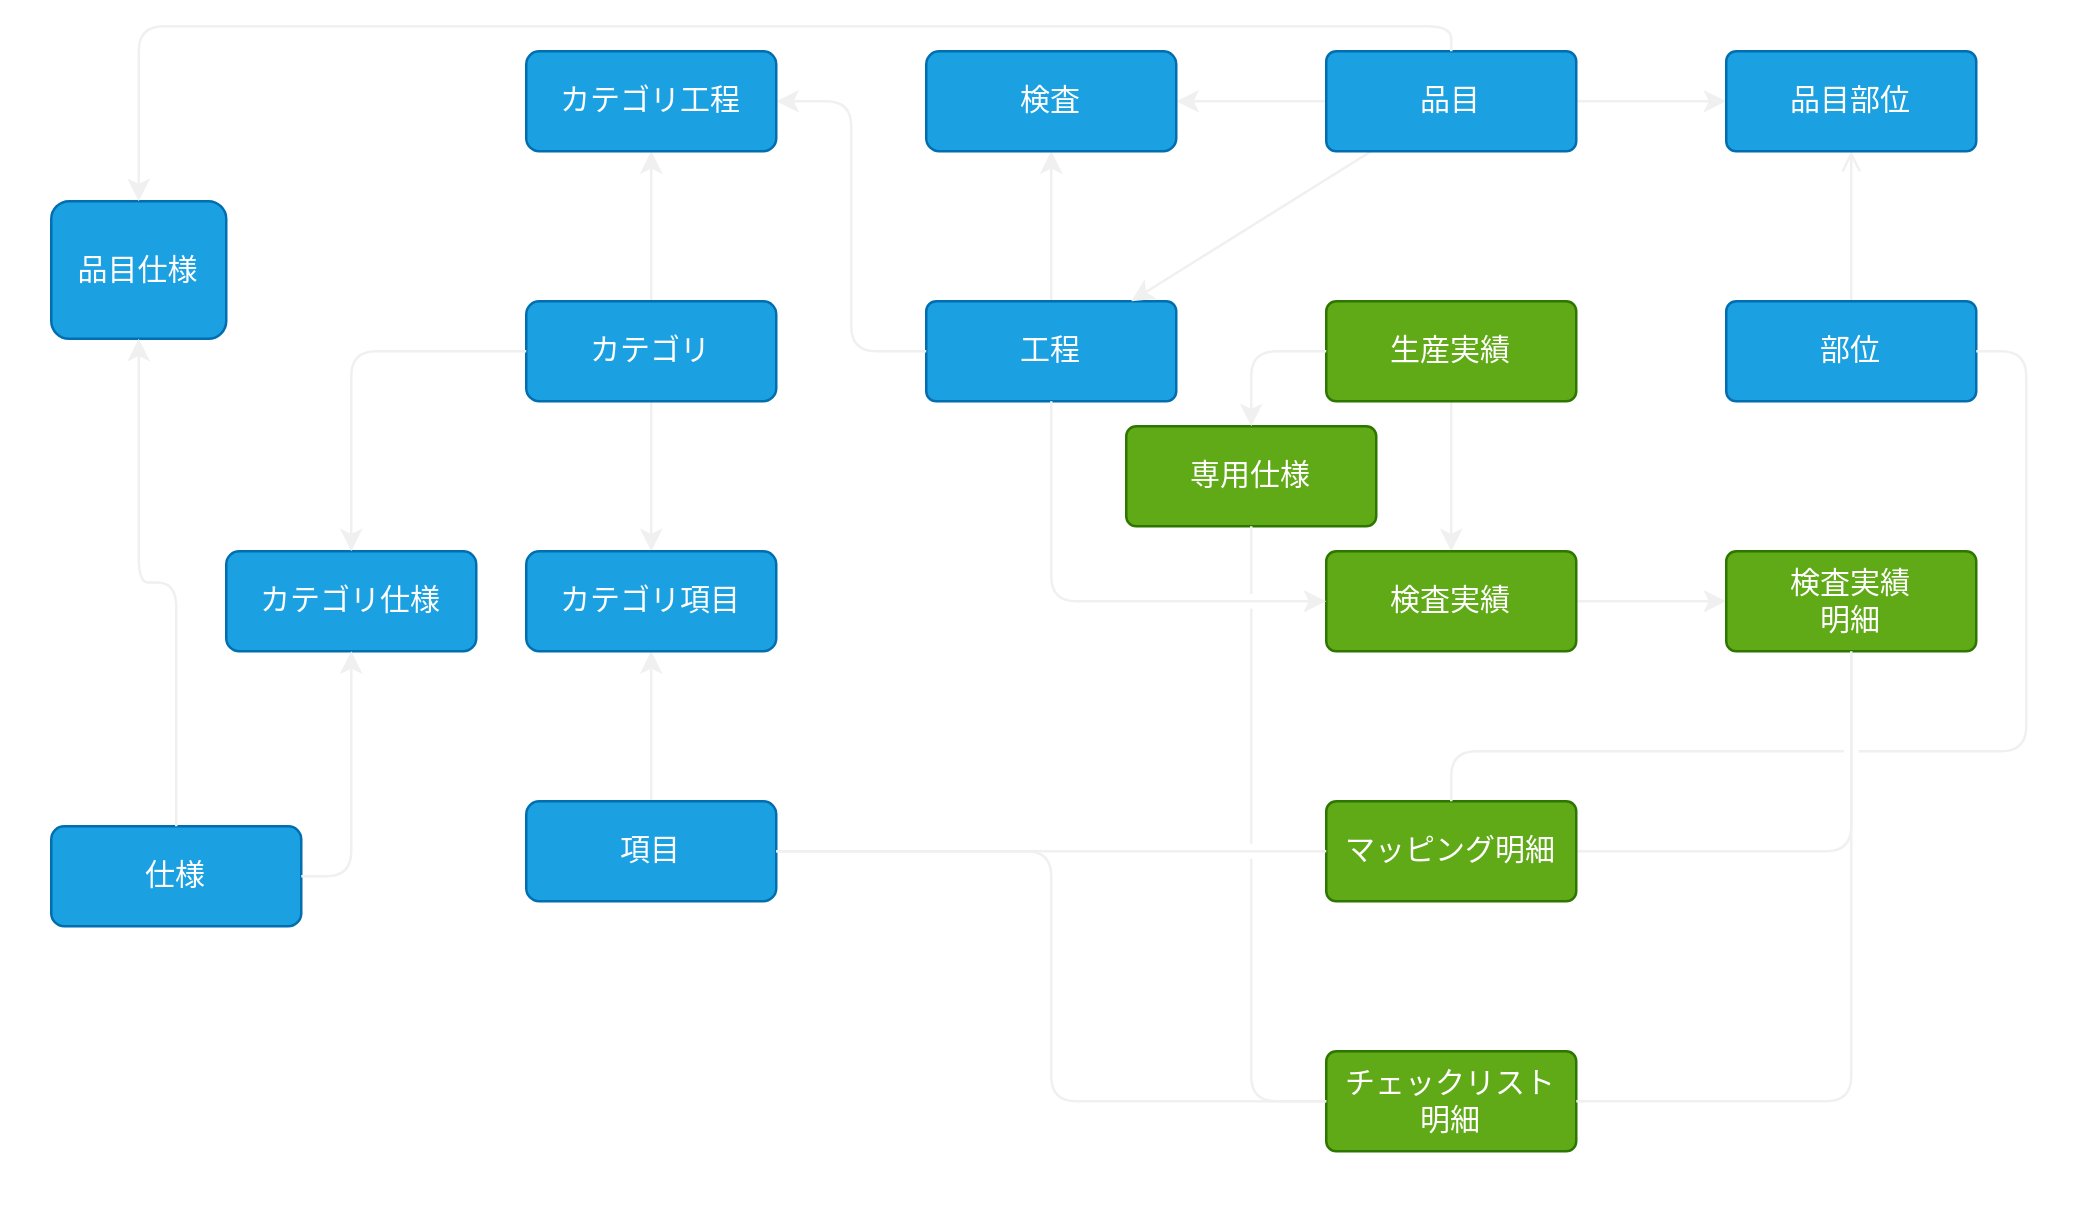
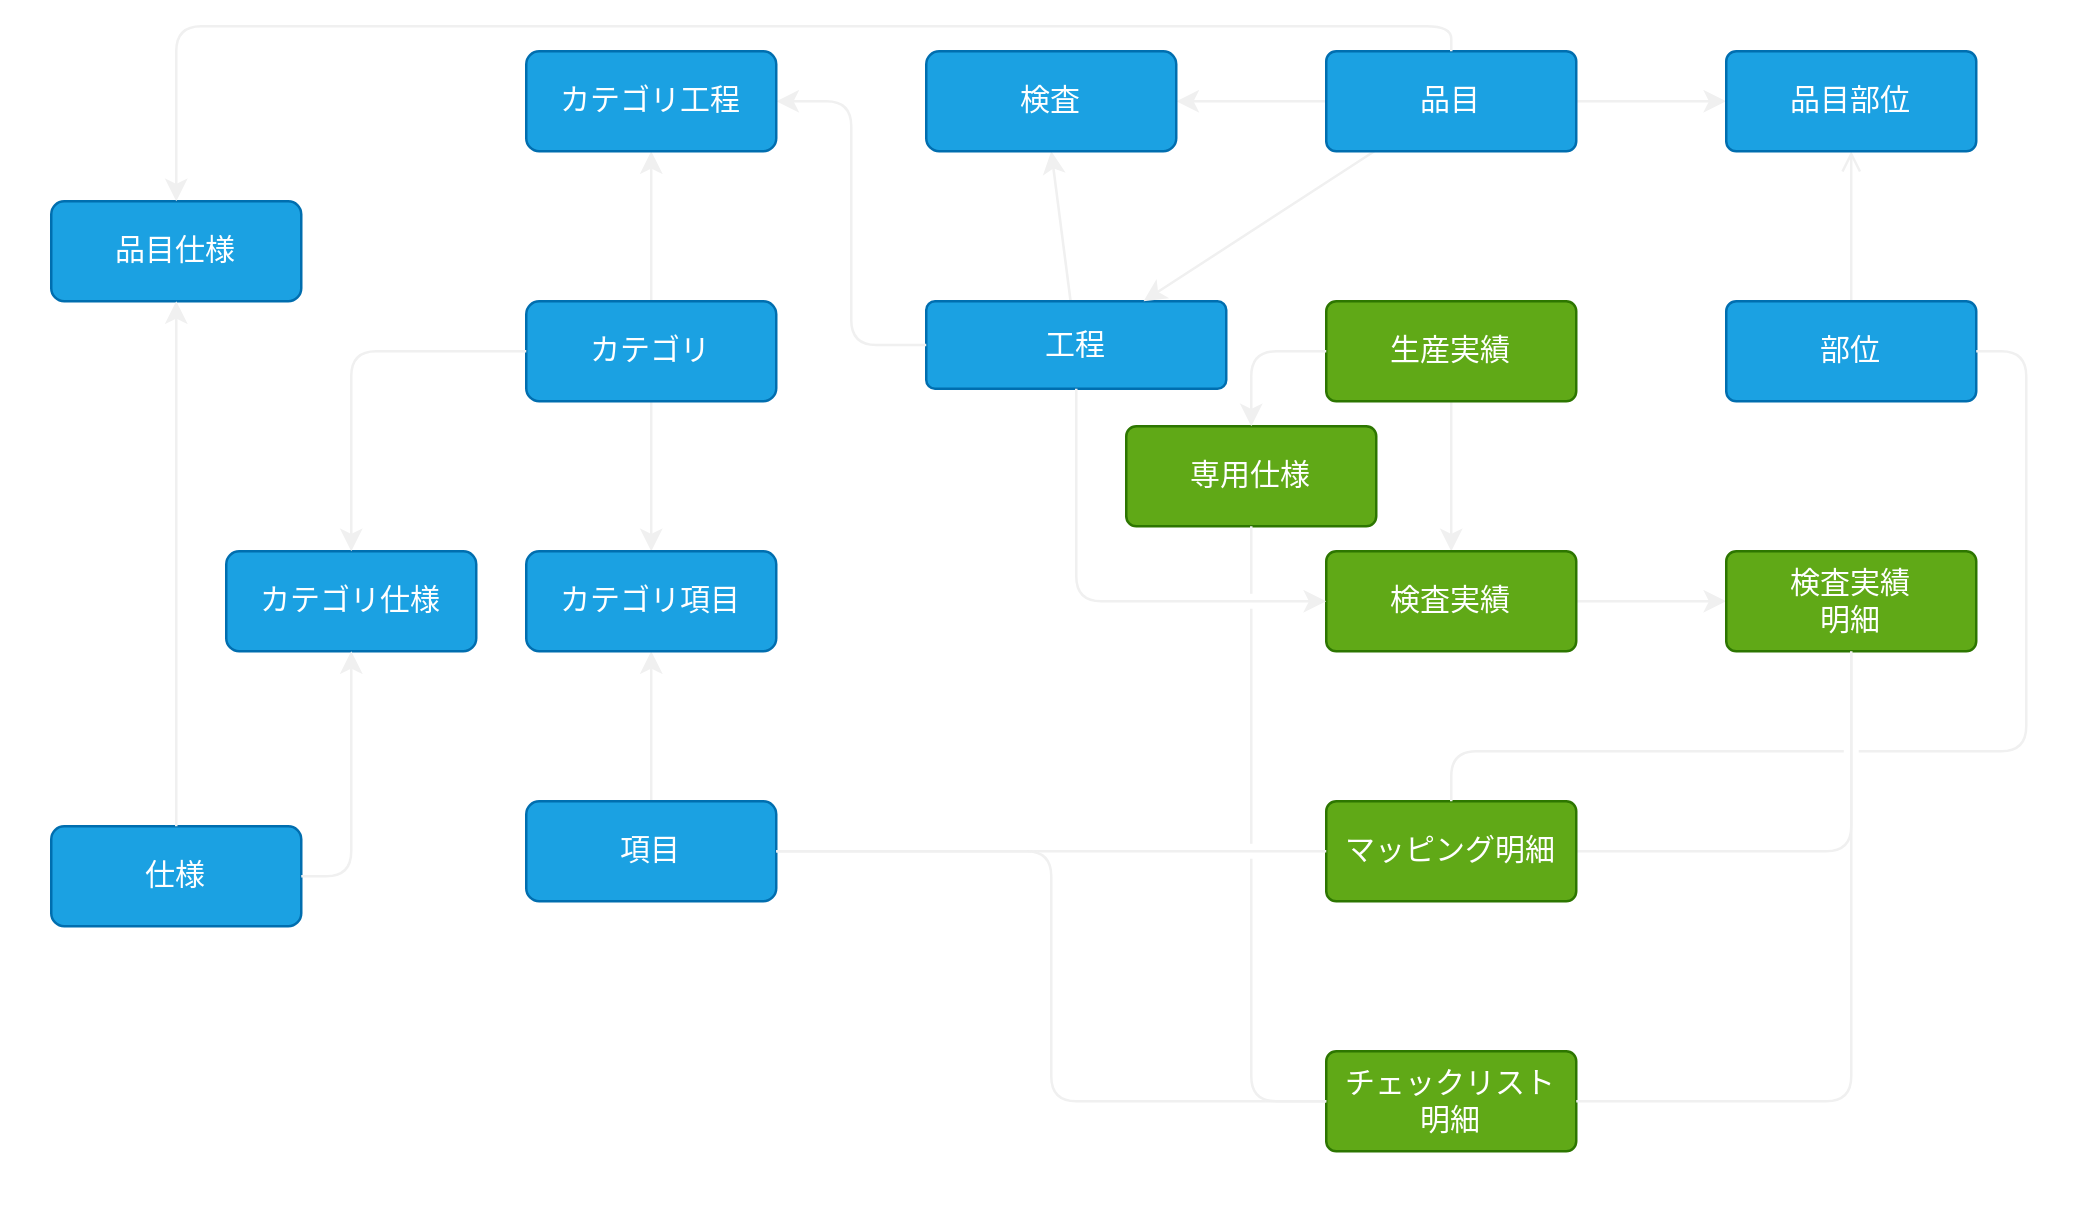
- <mxCell id="37" value="品目仕様" style="rounded=1;arcSize=13;whiteSpace=wrap;html=1;align=center;fillColor=#1ba1e2;fontColor=#ffffff;strokeColor=#006EAF;" parent="1" vertex="1"><mxGeometry x="20" y="80" width="70" height="55" as="geometry" /></mxCell>
+ <mxCell id="37" value="品目仕様" style="rounded=1;arcSize=13;whiteSpace=wrap;html=1;align=center;fillColor=#1ba1e2;fontColor=#ffffff;strokeColor=#006EAF;" parent="1" vertex="1"><mxGeometry x="20" y="80" width="100" height="40" as="geometry" /></mxCell>
- <mxCell id="3" value="工程" style="rounded=1;arcSize=10;whiteSpace=wrap;html=1;align=center;fillColor=#1ba1e2;fontColor=#ffffff;strokeColor=#006EAF;" parent="1" vertex="1"><mxGeometry x="370" y="120" width="100" height="40" as="geometry" /></mxCell>
+ <mxCell id="3" value="工程" style="rounded=1;arcSize=10;whiteSpace=wrap;html=1;align=center;fillColor=#1ba1e2;fontColor=#ffffff;strokeColor=#006EAF;" parent="1" vertex="1"><mxGeometry x="370" y="120" width="120" height="35" as="geometry" /></mxCell>
